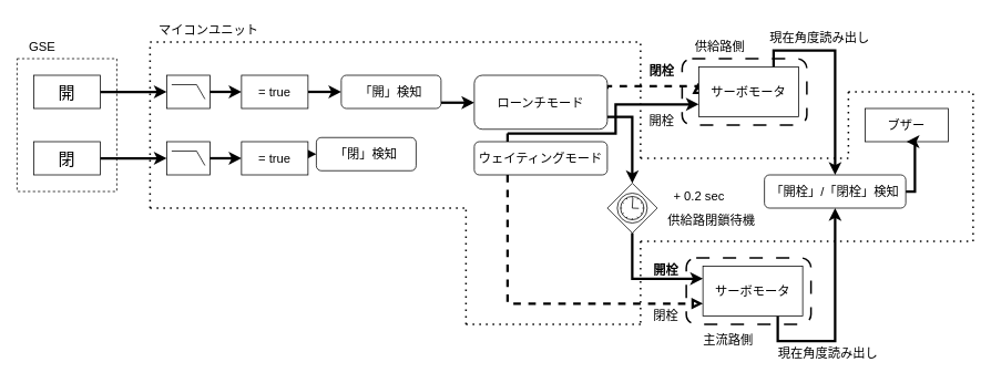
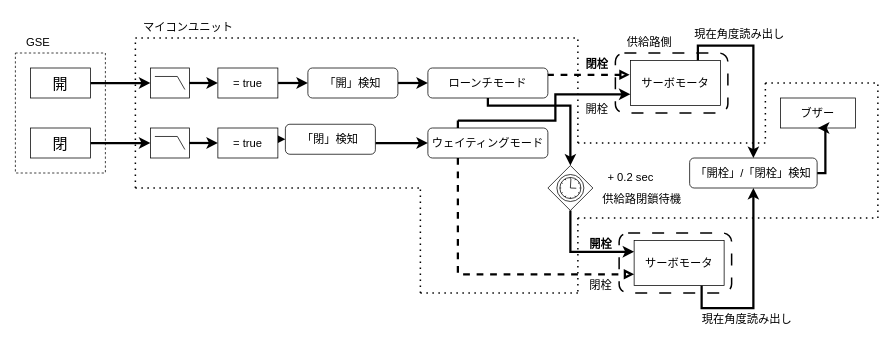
- <mxCell id="20" value="ローンチモード" style="rounded=1;whiteSpace=wrap;html=1;fontSize=15;" parent="1" vertex="1"><mxGeometry x="570" y="90" width="160" height="65" as="geometry" /></mxCell>
+ <mxCell id="20" value="ローンチモード" style="rounded=1;whiteSpace=wrap;html=1;fontSize=15;" parent="1" vertex="1"><mxGeometry x="570" y="90" width="160" height="40" as="geometry" /></mxCell>
+ <mxCell id="27" style="edgeStyle=elbowEdgeStyle;rounded=0;elbow=vertical;html=1;entryX=0;entryY=0.5;entryDx=0;entryDy=0;strokeWidth=3;fontSize=15;endArrow=classic;endFill=1;" parent="1" source="28" target="31" edge="1"><mxGeometry relative="1" as="geometry" /></mxCell>
- <mxCell id="43" value="主流路側" style="text;html=1;align=center;verticalAlign=middle;resizable=0;points=[];autosize=1;strokeColor=none;fillColor=none;fontSize=15;" parent="1" vertex="1"><mxGeometry x="835" y="394" width="80" height="30" as="geometry" /></mxCell>
